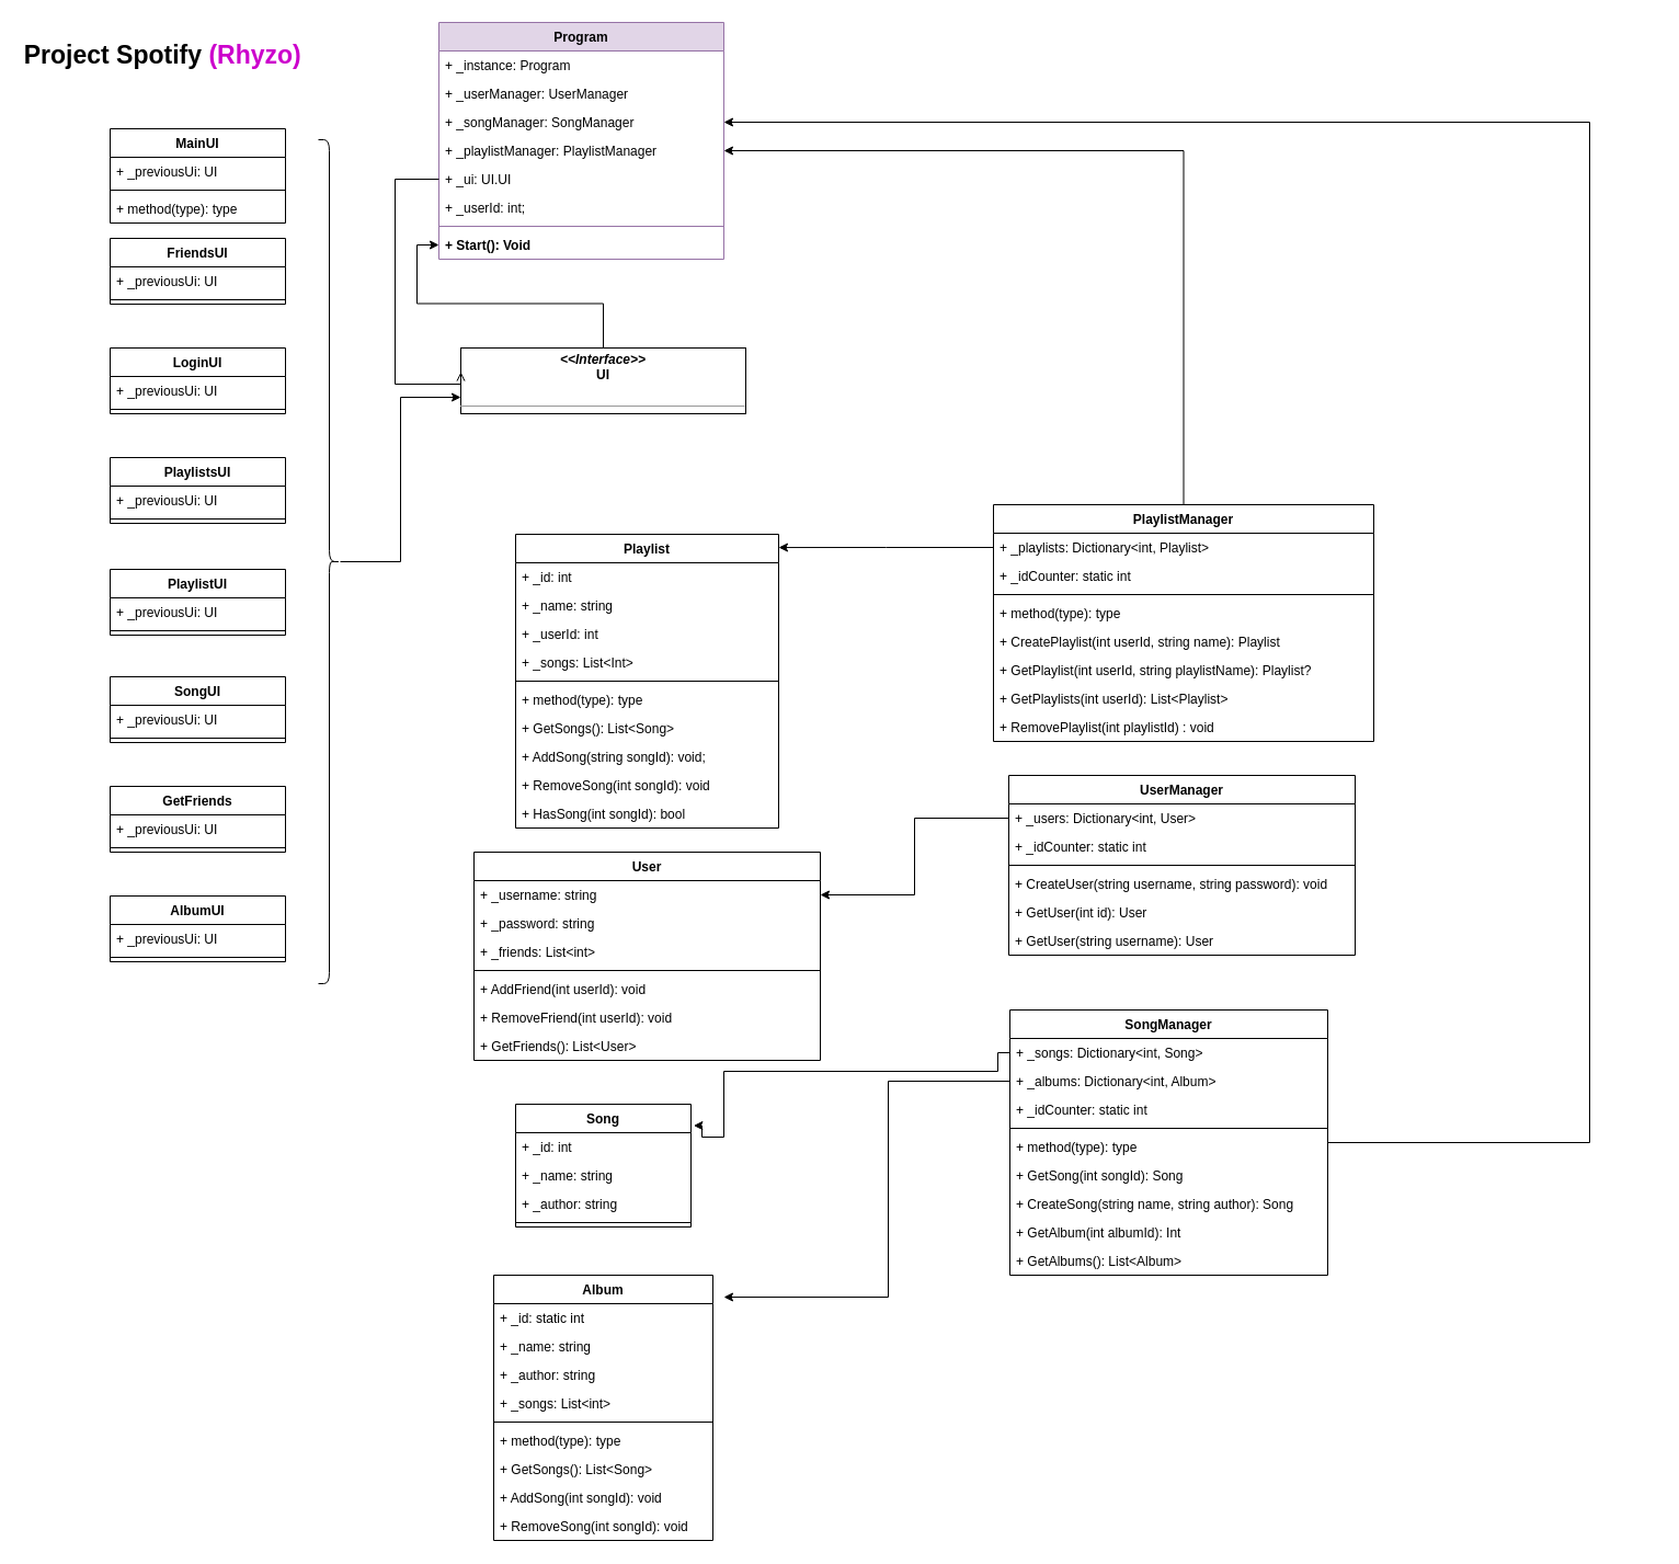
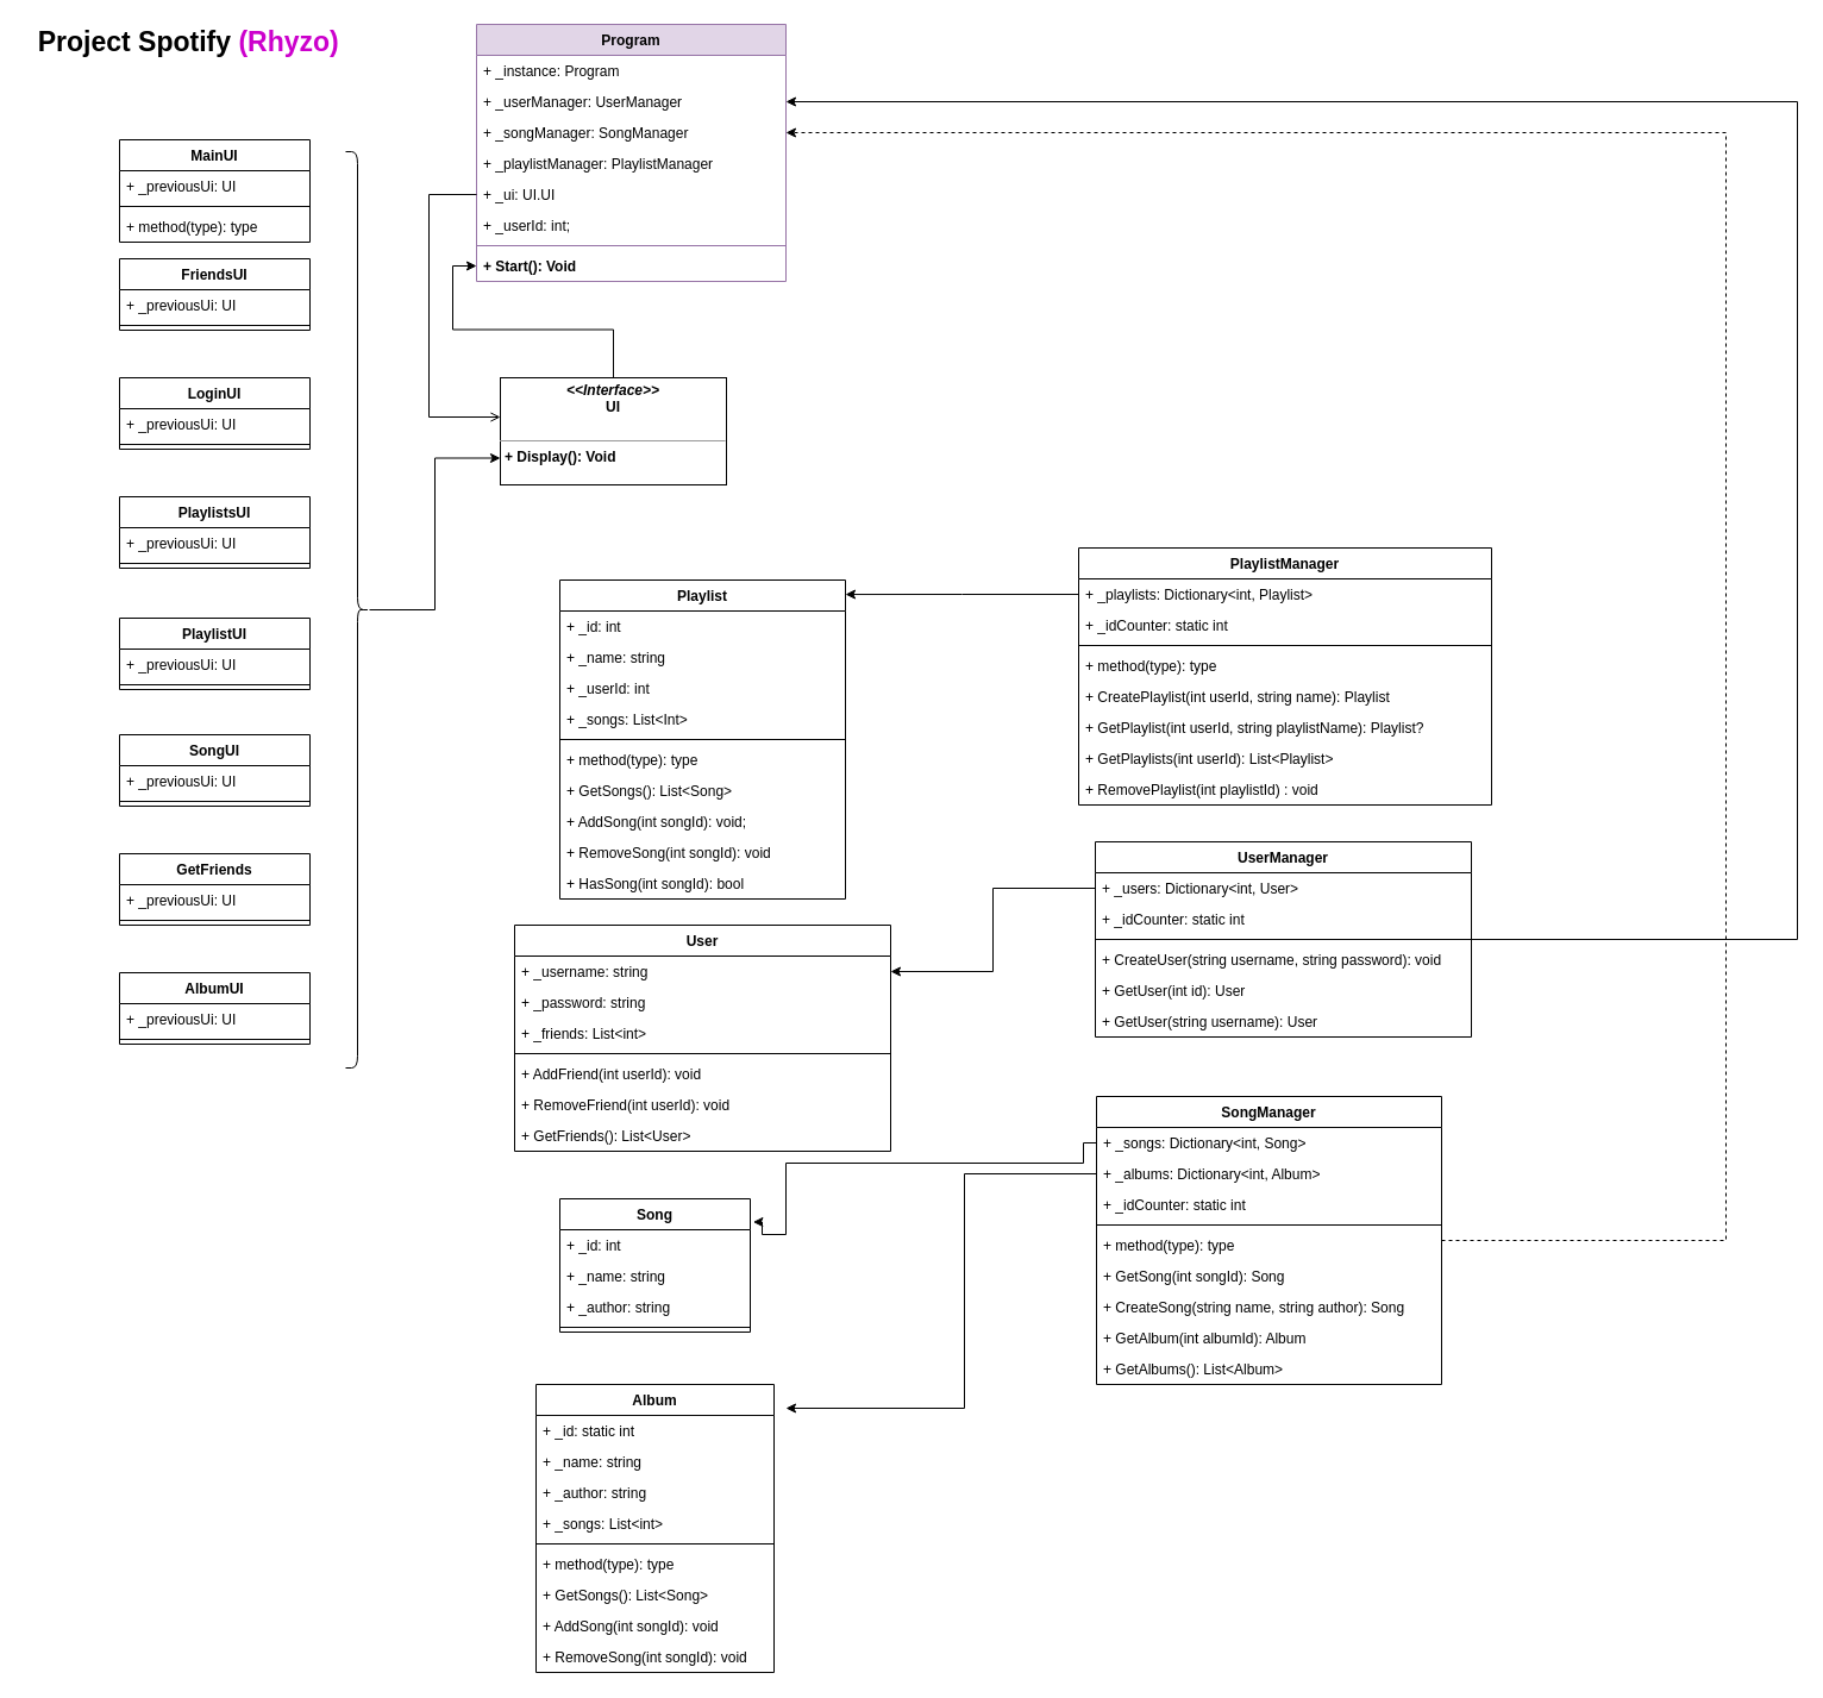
- <mxCell id="2" value="&lt;b&gt;&lt;font style=&quot;font-size: 23px;&quot;&gt;&amp;nbsp;Project Spotify &lt;font color=&quot;#cc00cc&quot;&gt;(Rhyzo)&lt;/font&gt;&lt;/font&gt;&lt;/b&gt;" style="text;html=1;strokeColor=none;fillColor=none;align=center;verticalAlign=middle;whiteSpace=wrap;rounded=0;labelBackgroundColor=none;" parent="1" vertex="1"><mxGeometry x="10" y="35" width="270" height="30" as="geometry" /></mxCell>
+ <mxCell id="2" value="&lt;b&gt;&lt;font style=&quot;font-size: 23px;&quot;&gt;&amp;nbsp;Project Spotify &lt;font color=&quot;#cc00cc&quot;&gt;(Rhyzo)&lt;/font&gt;&lt;/font&gt;&lt;/b&gt;" style="text;html=1;strokeColor=none;fillColor=none;align=center;verticalAlign=middle;whiteSpace=wrap;rounded=0;labelBackgroundColor=none;" parent="1" vertex="1"><mxGeometry x="20" y="20" width="270" height="30" as="geometry" /></mxCell>
- <mxCell id="23" style="edgeStyle=orthogonalEdgeStyle;rounded=0;orthogonalLoop=1;jettySize=auto;html=1;entryX=1;entryY=0.5;entryDx=0;entryDy=0;fontColor=#000000;" edge="1" parent="1" source="24" target="7"><mxGeometry relative="1" as="geometry" /></mxCell>
+ <mxCell id="69" style="edgeStyle=orthogonalEdgeStyle;rounded=0;orthogonalLoop=1;jettySize=auto;html=1;entryX=1;entryY=0.5;entryDx=0;entryDy=0;fontColor=#000000;" edge="1" parent="1" source="70" target="5"><mxGeometry relative="1" as="geometry"><Array as="points"><mxPoint x="1510" y="789" /><mxPoint x="1510" y="85" /></Array></mxGeometry></mxCell>
- <mxCell id="48" style="edgeStyle=orthogonalEdgeStyle;rounded=0;orthogonalLoop=1;jettySize=auto;html=1;entryX=1;entryY=0.5;entryDx=0;entryDy=0;fontColor=#000000;" edge="1" parent="1" source="49" target="6"><mxGeometry relative="1" as="geometry"><Array as="points"><mxPoint x="1450" y="1042" /><mxPoint x="1450" y="111" /></Array></mxGeometry></mxCell>
+ <mxCell id="48" style="edgeStyle=orthogonalEdgeStyle;rounded=0;orthogonalLoop=1;jettySize=auto;html=1;entryX=1;entryY=0.5;entryDx=0;entryDy=0;fontColor=#000000;dashed=1;" edge="1" parent="1" source="49" target="6"><mxGeometry relative="1" as="geometry"><Array as="points"><mxPoint x="1450" y="1042" /><mxPoint x="1450" y="111" /></Array></mxGeometry></mxCell>
- <mxCell id="60" value="&lt;p style=&quot;margin:0px;margin-top:4px;text-align:center;&quot;&gt;&lt;b&gt;&lt;i&gt;&amp;lt;&amp;lt;Interface&amp;gt;&amp;gt;&lt;/i&gt;&lt;br&gt;UI&lt;/b&gt;&lt;/p&gt;&lt;b&gt;&lt;br&gt;&lt;/b&gt;&lt;hr size=&quot;1&quot;&gt;&lt;p style=&quot;margin:0px;margin-left:4px;&quot;&gt;&lt;b&gt;+ Display(): Void&lt;br&gt;&lt;/b&gt;&lt;br&gt;&lt;/p&gt;" style="verticalAlign=top;align=left;overflow=fill;fontSize=12;fontFamily=Helvetica;html=1;" vertex="1" parent="1"><mxGeometry x="420" y="317" width="260" height="60" as="geometry" /></mxCell>
+ <mxCell id="60" value="&lt;p style=&quot;margin:0px;margin-top:4px;text-align:center;&quot;&gt;&lt;b&gt;&lt;i&gt;&amp;lt;&amp;lt;Interface&amp;gt;&amp;gt;&lt;/i&gt;&lt;br&gt;UI&lt;/b&gt;&lt;/p&gt;&lt;b&gt;&lt;br&gt;&lt;/b&gt;&lt;hr size=&quot;1&quot;&gt;&lt;p style=&quot;margin:0px;margin-left:4px;&quot;&gt;&lt;b&gt;+ Display(): Void&lt;br&gt;&lt;/b&gt;&lt;br&gt;&lt;/p&gt;" style="verticalAlign=top;align=left;overflow=fill;fontSize=12;fontFamily=Helvetica;html=1;" vertex="1" parent="1"><mxGeometry x="420" y="317" width="190" height="90" as="geometry" /></mxCell>
- <mxCell id="20" value="+ AddSong(string songId): void;" style="text;strokeColor=none;fillColor=none;align=left;verticalAlign=top;spacingLeft=4;spacingRight=4;overflow=hidden;rotatable=0;points=[[0,0.5],[1,0.5]];portConstraint=eastwest;" vertex="1" parent="12"><mxGeometry y="190" width="240" height="26" as="geometry" /></mxCell>
+ <mxCell id="20" value="+ AddSong(int songId): void;" style="text;strokeColor=none;fillColor=none;align=left;verticalAlign=top;spacingLeft=4;spacingRight=4;overflow=hidden;rotatable=0;points=[[0,0.5],[1,0.5]];portConstraint=eastwest;" vertex="1" parent="12"><mxGeometry y="190" width="240" height="26" as="geometry" /></mxCell>
- <mxCell id="57" value="+ GetAlbum(int albumId): Int" style="text;strokeColor=none;fillColor=none;align=left;verticalAlign=top;spacingLeft=4;spacingRight=4;overflow=hidden;rotatable=0;points=[[0,0.5],[1,0.5]];portConstraint=eastwest;" vertex="1" parent="49"><mxGeometry y="190" width="290" height="26" as="geometry" /></mxCell>
+ <mxCell id="57" value="+ GetAlbum(int albumId): Album" style="text;strokeColor=none;fillColor=none;align=left;verticalAlign=top;spacingLeft=4;spacingRight=4;overflow=hidden;rotatable=0;points=[[0,0.5],[1,0.5]];portConstraint=eastwest;" vertex="1" parent="49"><mxGeometry y="190" width="290" height="26" as="geometry" /></mxCell>
